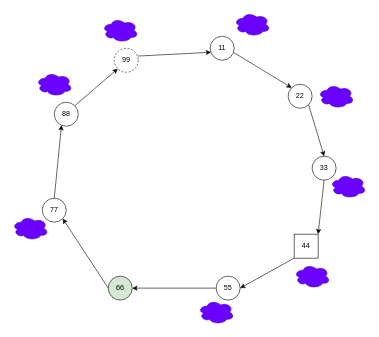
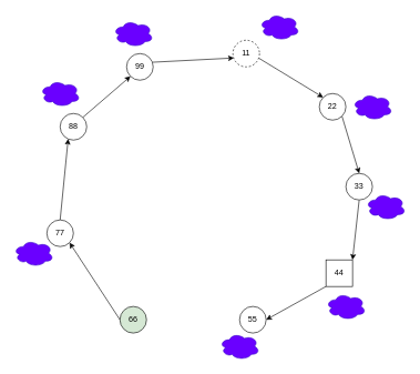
- <mxCell id="19" value="11" style="ellipse;whiteSpace=wrap;html=1;" parent="1" vertex="1"><mxGeometry x="350" y="60" width="40" height="40" as="geometry" /></mxCell>
+ <mxCell id="19" value="11" style="ellipse;whiteSpace=wrap;html=1;dashed=1;" parent="1" vertex="1"><mxGeometry x="350" y="60" width="40" height="40" as="geometry" /></mxCell>
- <mxCell id="3" value="99" style="ellipse;whiteSpace=wrap;html=1;dashed=1;" parent="1" vertex="1"><mxGeometry x="190" y="80" width="40" height="40" as="geometry" /></mxCell>
+ <mxCell id="3" value="99" style="ellipse;whiteSpace=wrap;html=1;" parent="1" vertex="1"><mxGeometry x="190" y="80" width="40" height="40" as="geometry" /></mxCell>
- <mxCell id="10" style="edgeStyle=none;rounded=0;orthogonalLoop=1;jettySize=auto;html=1;exitX=0;exitY=0.5;exitDx=0;exitDy=0;entryX=1;entryY=0.5;entryDx=0;entryDy=0;" parent="1" source="11" target="9" edge="1"><mxGeometry relative="1" as="geometry" /></mxCell>
